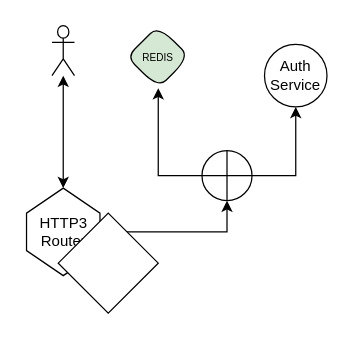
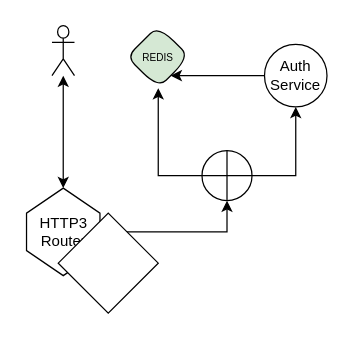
+ <mxCell id="6" value="" style="edgeStyle=orthogonalEdgeStyle;rounded=0;orthogonalLoop=1;jettySize=auto;html=1;" parent="1" source="7" target="8" edge="1"><mxGeometry relative="1" as="geometry"><Array as="points"><mxPoint x="141" y="50" /></Array></mxGeometry></mxCell>
